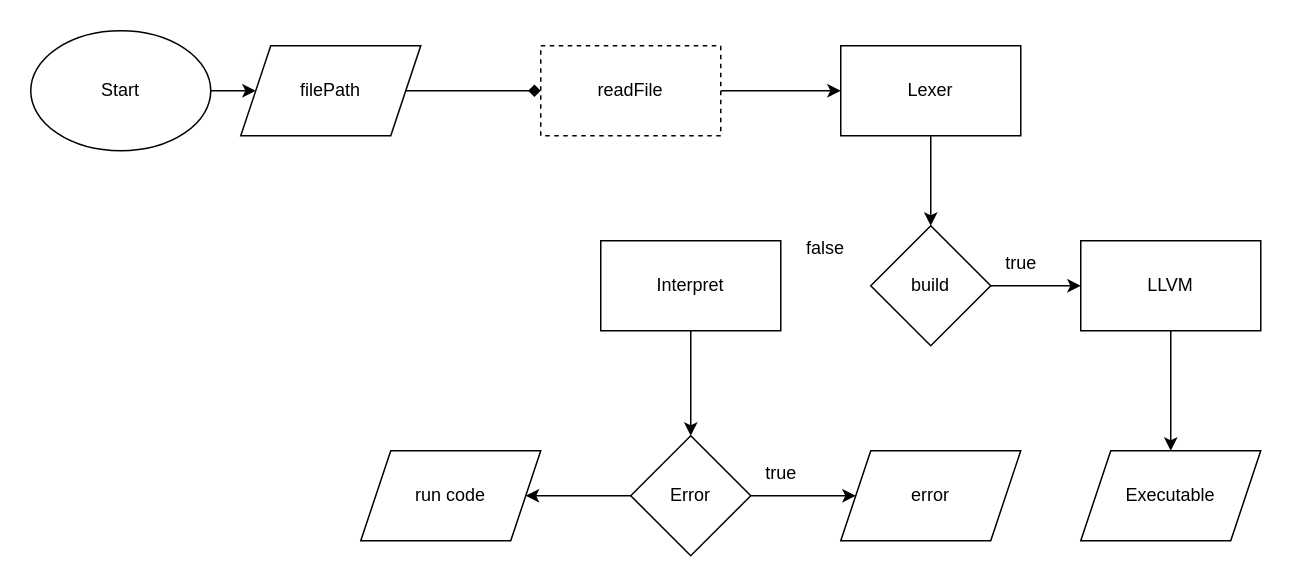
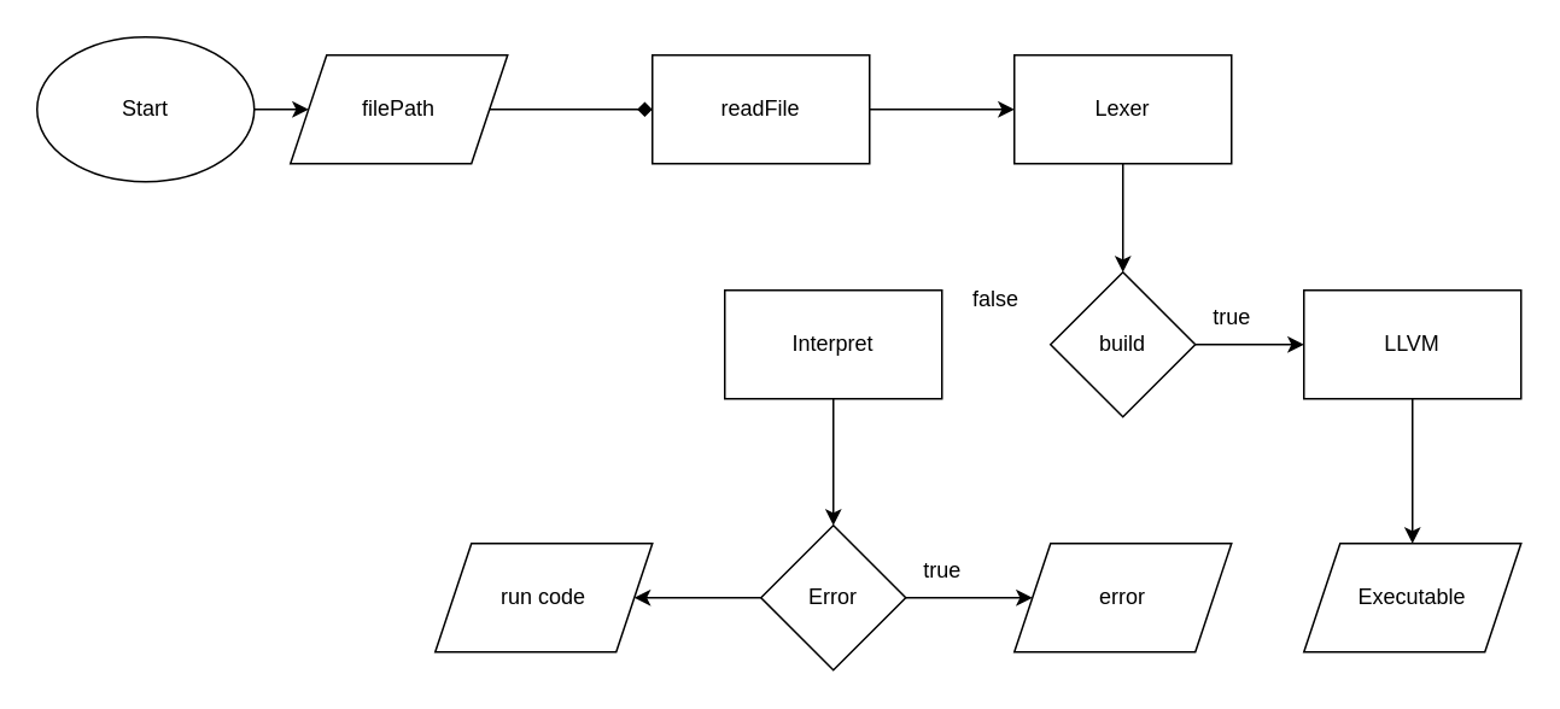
- <mxCell id="7" value="readFile" style="whiteSpace=wrap;html=1;dashed=1;" vertex="1" parent="1"><mxGeometry x="360" y="30" width="120" height="60" as="geometry" /></mxCell>
+ <mxCell id="7" value="readFile" style="whiteSpace=wrap;html=1;" vertex="1" parent="1"><mxGeometry x="360" y="30" width="120" height="60" as="geometry" /></mxCell>
